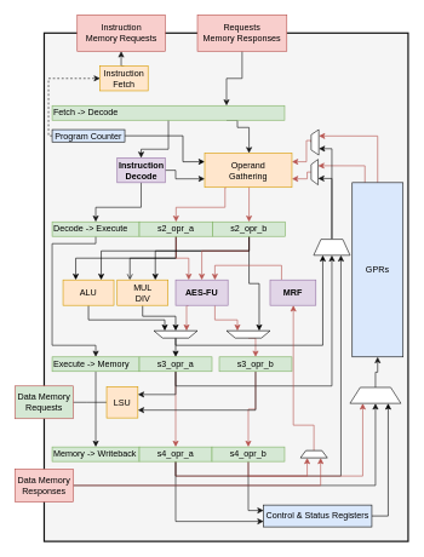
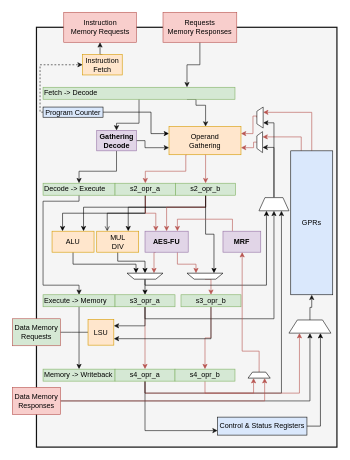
- <mxCell id="70" value="&lt;div&gt;Instruction&lt;/div&gt;&lt;div&gt;Decode&lt;br&gt;&lt;/div&gt;" style="rounded=0;whiteSpace=wrap;html=1;strokeColor=#9673a6;fillColor=#e1d5e7;fontStyle=1" parent="1" vertex="1"><mxGeometry x="160.5" y="217" width="66" height="34" as="geometry" /></mxCell>
+ <mxCell id="70" value="&lt;div&gt;Gathering&lt;/div&gt;&lt;div&gt;Decode&lt;br&gt;&lt;/div&gt;" style="rounded=0;whiteSpace=wrap;html=1;strokeColor=#9673a6;fillColor=#e1d5e7;fontStyle=1" parent="1" vertex="1"><mxGeometry x="160.5" y="217" width="66" height="34" as="geometry" /></mxCell>
- <mxCell id="31" style="edgeStyle=orthogonalEdgeStyle;rounded=0;orthogonalLoop=1;jettySize=auto;html=1;exitX=0.5;exitY=1;exitDx=0;exitDy=0;entryX=0;entryY=0.25;entryDx=0;entryDy=0;strokeColor=#121212;" parent="1" source="33" target="74" edge="1"><mxGeometry relative="1" as="geometry" /></mxCell>
